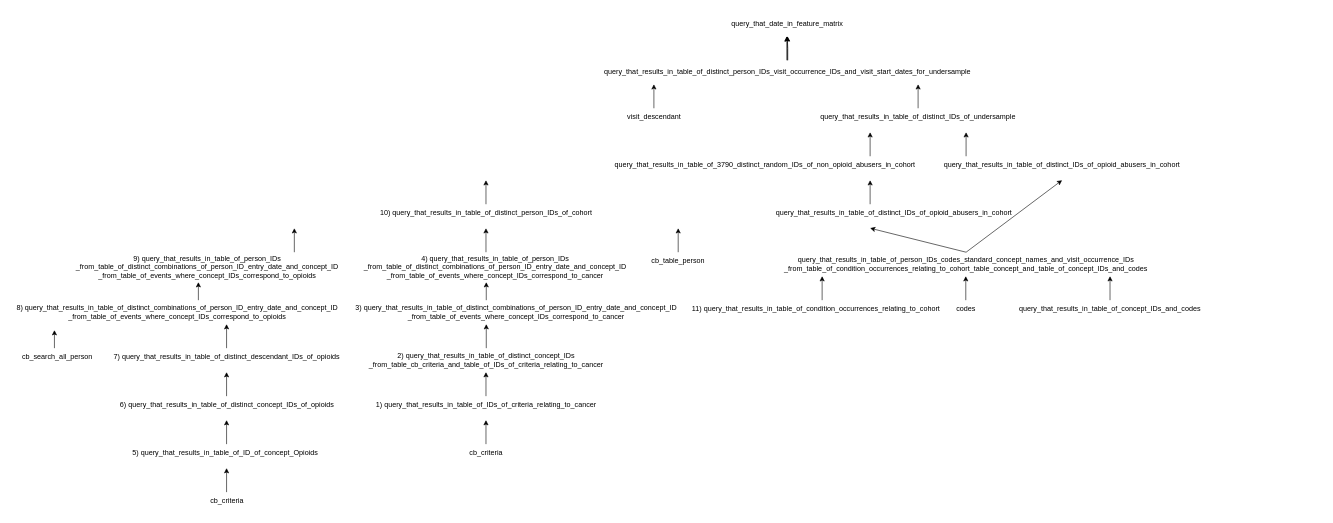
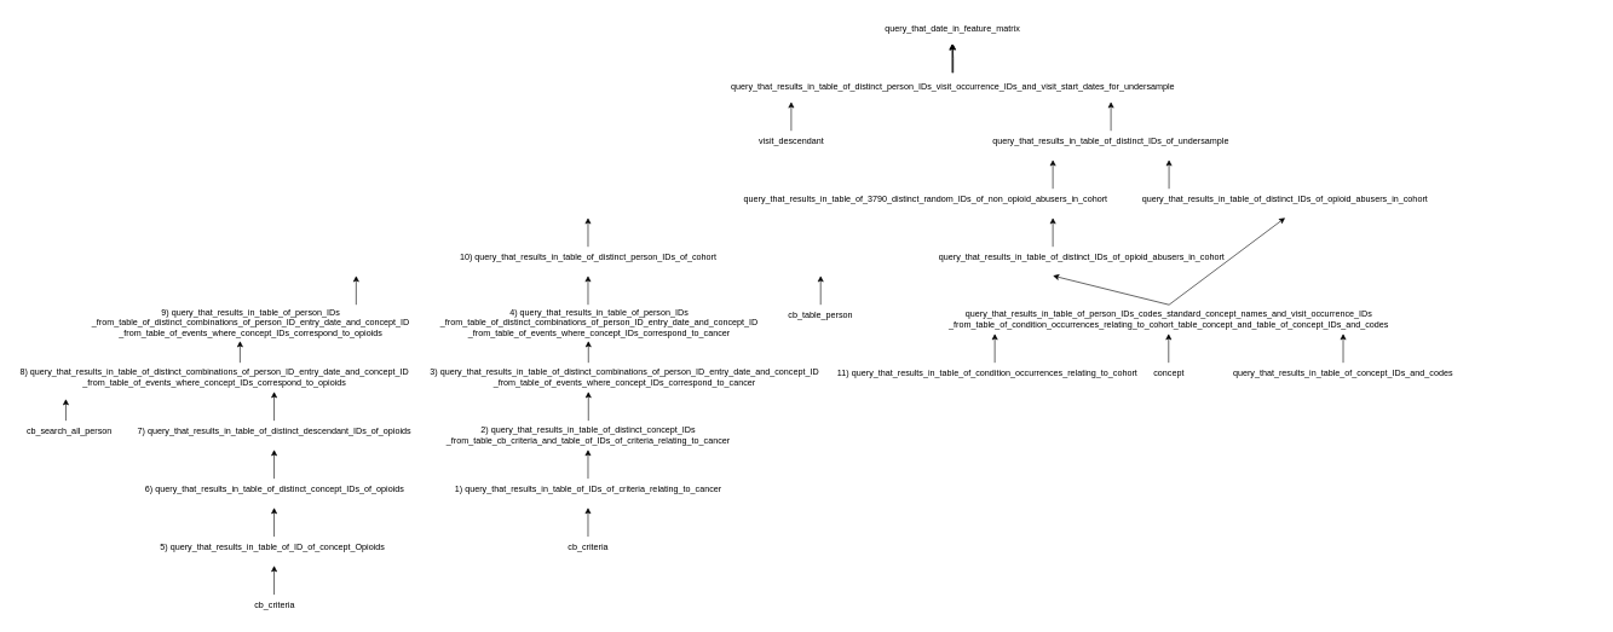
- <mxCell id="26" value="codes" style="text;html=1;strokeColor=none;fillColor=none;align=center;verticalAlign=middle;whiteSpace=wrap;rounded=0;" vertex="1" parent="1"><mxGeometry x="1580" y="500" width="60" height="30" as="geometry" /></mxCell>
+ <mxCell id="26" value="concept" style="text;html=1;strokeColor=none;fillColor=none;align=center;verticalAlign=middle;whiteSpace=wrap;rounded=0;" vertex="1" parent="1"><mxGeometry x="1580" y="500" width="60" height="30" as="geometry" /></mxCell>
